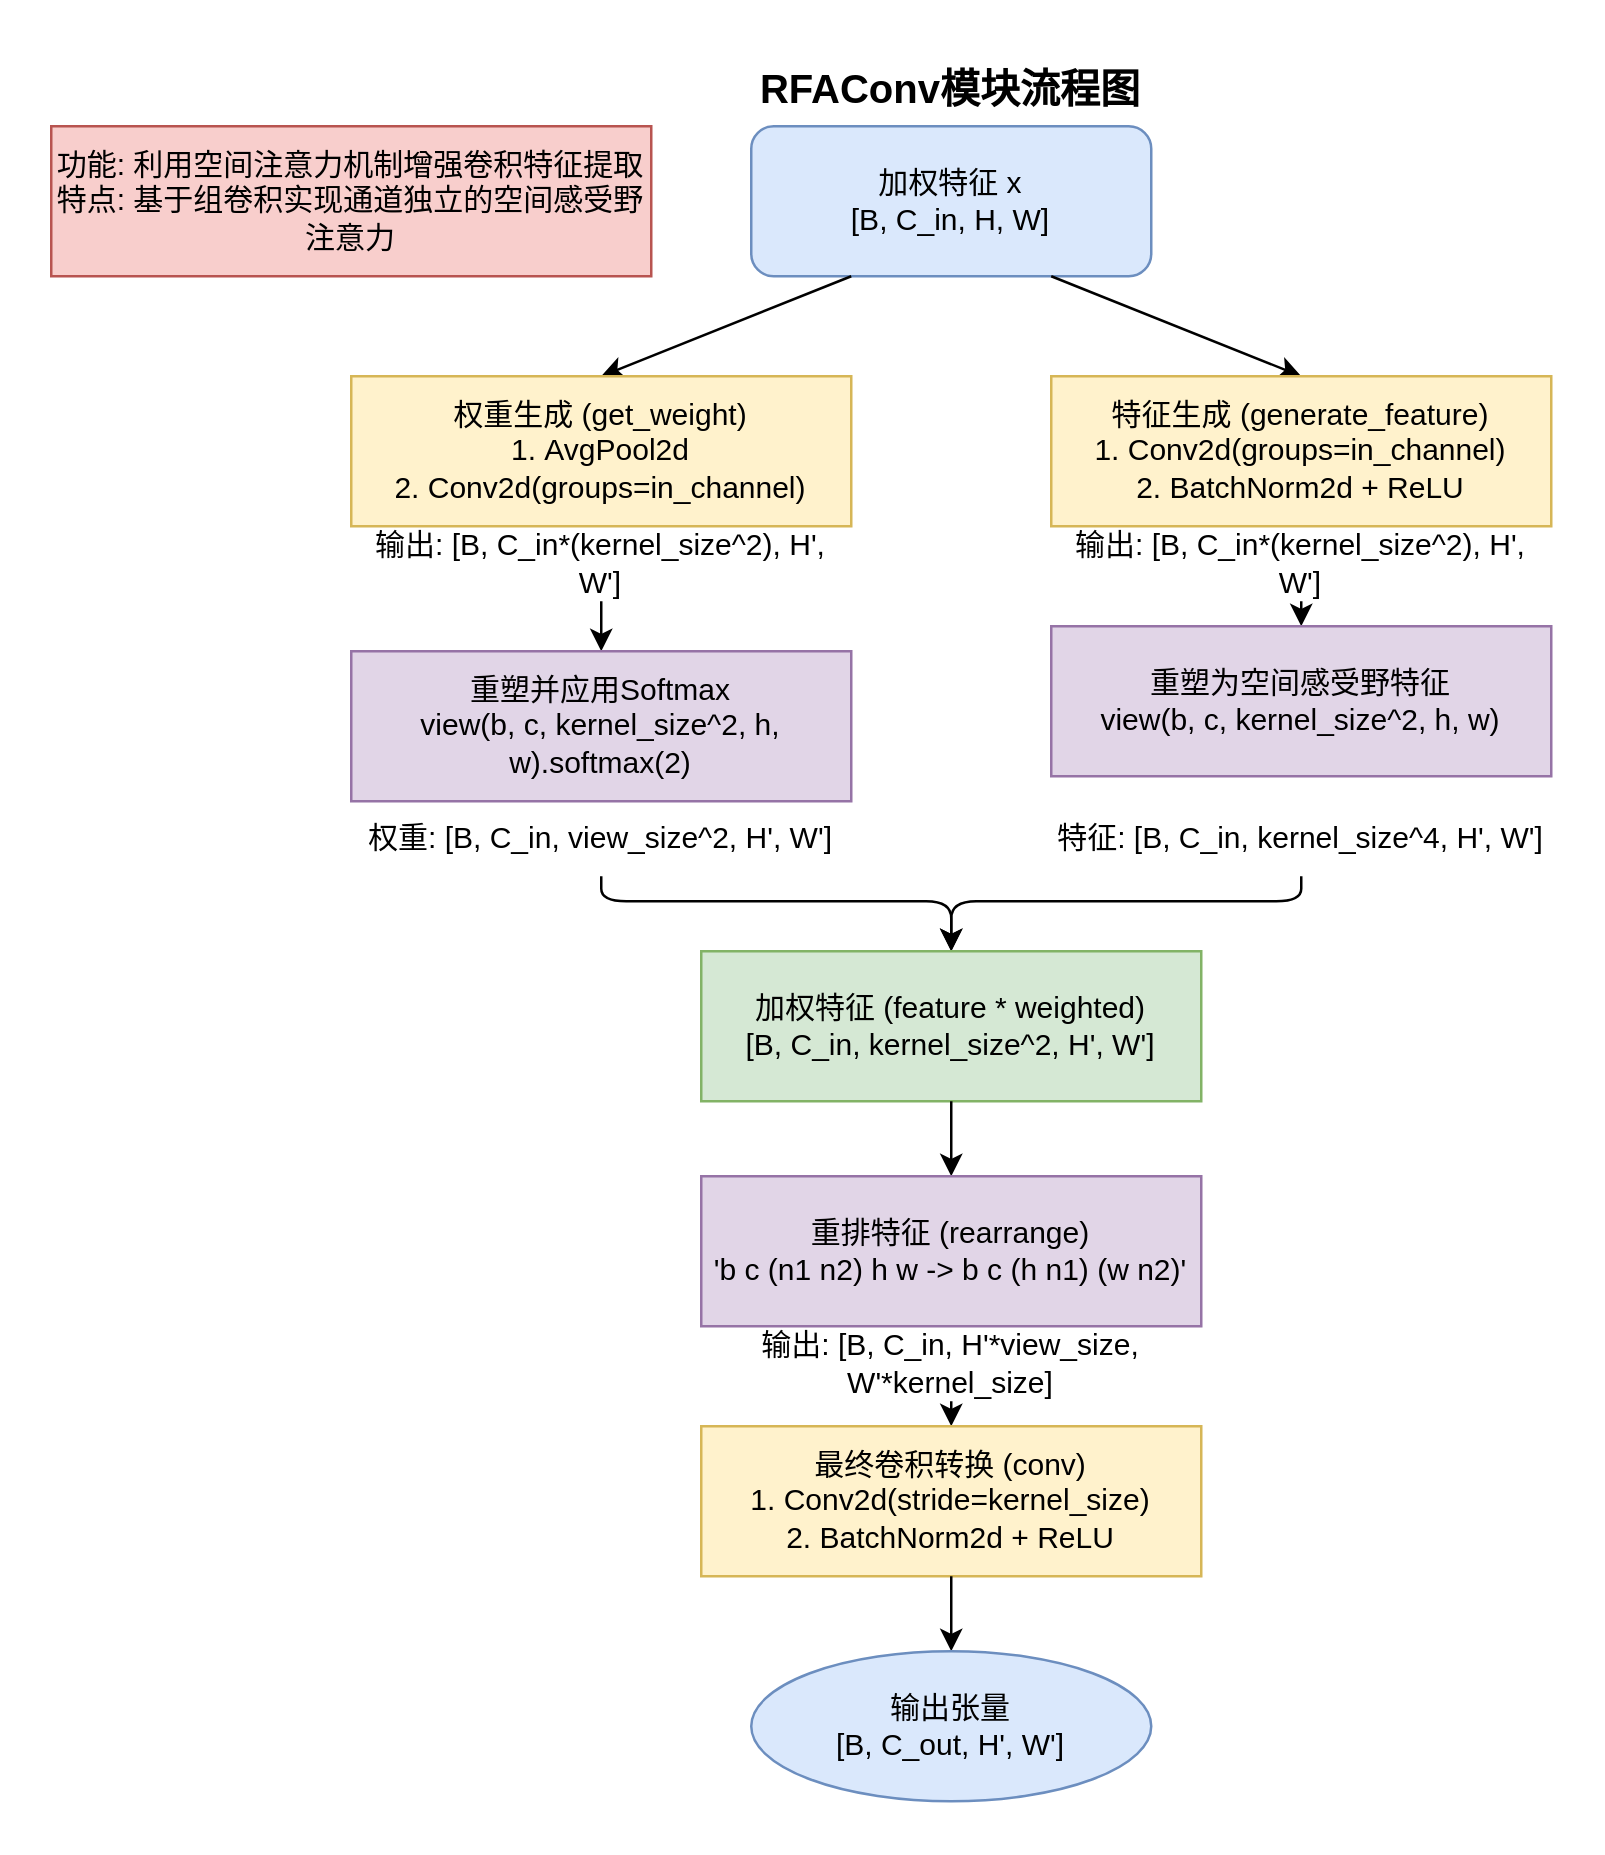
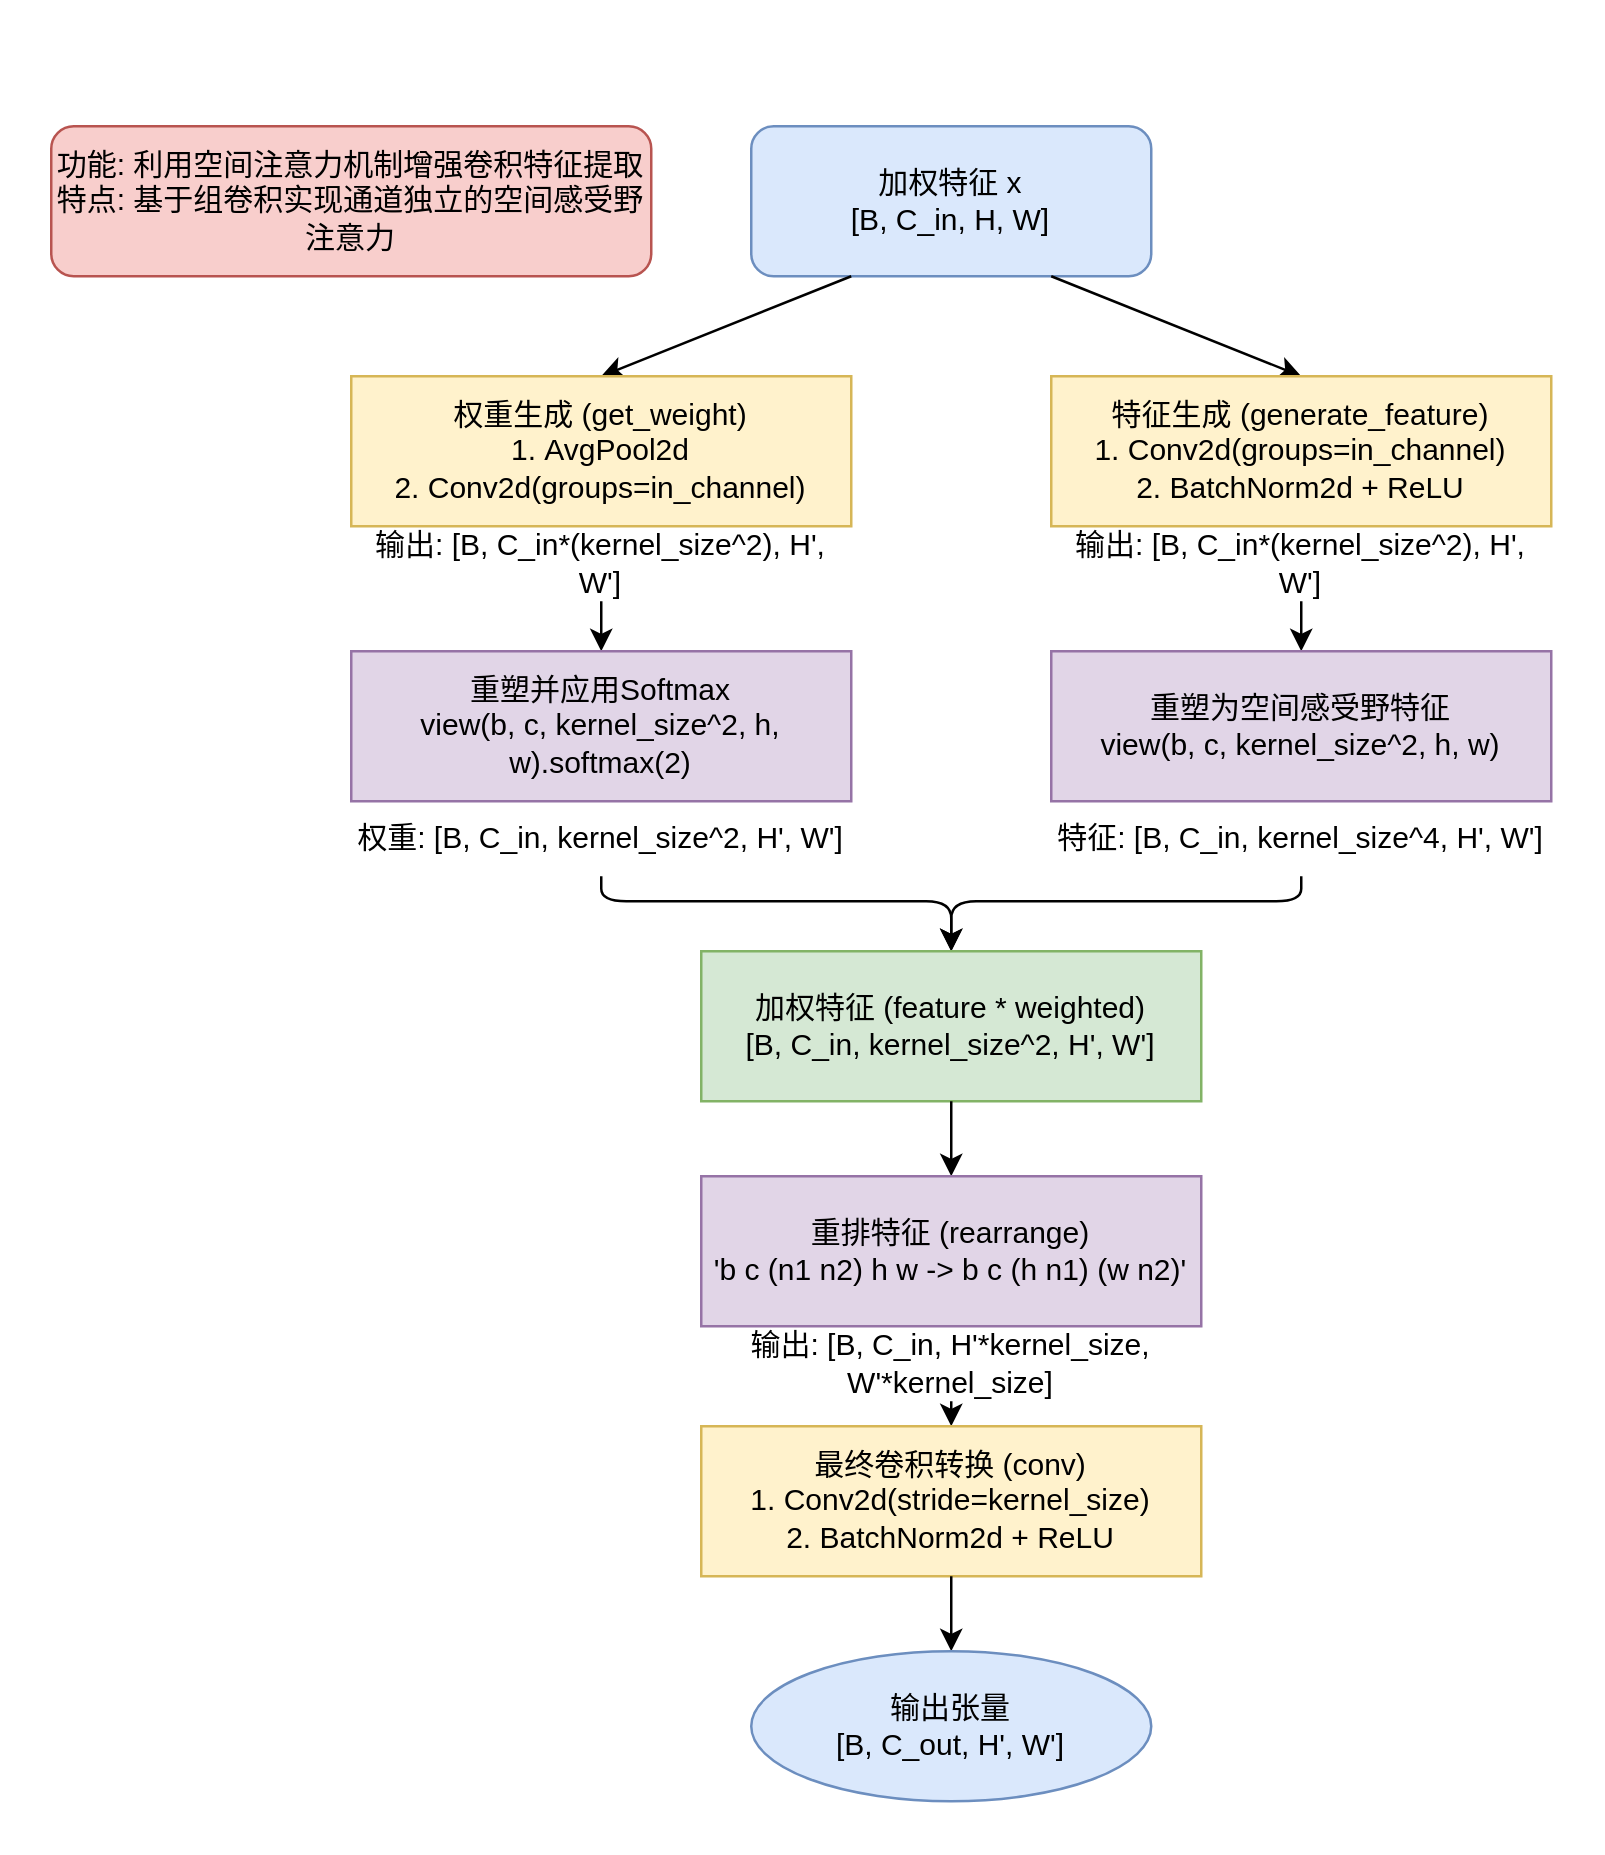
- <mxCell id="25" value="RFAConv模块流程图" style="text;html=1;strokeColor=none;fillColor=none;align=center;verticalAlign=middle;whiteSpace=wrap;rounded=0;fontSize=16;fontStyle=1" parent="1" vertex="1"><mxGeometry x="280" y="20" width="200" height="30" as="geometry" /></mxCell>
- <mxCell id="26" value="功能: 利用空间注意力机制增强卷积特征提取&#10;特点: 基于组卷积实现通道独立的空间感受野注意力" style="rounded=0;whiteSpace=wrap;html=1;fillColor=#f8cecc;strokeColor=#b85450;" parent="1" vertex="1"><mxGeometry x="20" y="50" width="240" height="60" as="geometry" /></mxCell>
+ <mxCell id="26" value="功能: 利用空间注意力机制增强卷积特征提取&#10;特点: 基于组卷积实现通道独立的空间感受野注意力" style="whiteSpace=wrap;html=1;fillColor=#f8cecc;strokeColor=#b85450;rounded=1;" parent="1" vertex="1"><mxGeometry x="20" y="50" width="240" height="60" as="geometry" /></mxCell>
- <mxCell id="13" value="重塑为空间感受野特征&#10;view(b, c, kernel_size^2, h, w)" style="rounded=0;whiteSpace=wrap;html=1;fillColor=#e1d5e7;strokeColor=#9673a6;" parent="1" vertex="1"><mxGeometry x="420" y="250" width="200" height="60" as="geometry" /></mxCell>
+ <mxCell id="13" value="重塑为空间感受野特征&#10;view(b, c, kernel_size^2, h, w)" style="rounded=0;whiteSpace=wrap;html=1;fillColor=#e1d5e7;strokeColor=#9673a6;" parent="1" vertex="1"><mxGeometry x="420" y="260" width="200" height="60" as="geometry" /></mxCell>
- <mxCell id="11" value="权重: [B, C_in, view_size^2, H', W']" style="text;html=1;strokeColor=none;fillColor=none;align=center;verticalAlign=middle;whiteSpace=wrap;rounded=0;" parent="1" vertex="1"><mxGeometry x="140" y="320" width="200" height="30" as="geometry" /></mxCell>
+ <mxCell id="11" value="权重: [B, C_in, kernel_size^2, H', W']" style="text;html=1;strokeColor=none;fillColor=none;align=center;verticalAlign=middle;whiteSpace=wrap;rounded=0;" parent="1" vertex="1"><mxGeometry x="140" y="320" width="200" height="30" as="geometry" /></mxCell>
- <mxCell id="20" value="输出: [B, C_in, H'*view_size, W'*kernel_size]" style="text;html=1;strokeColor=none;fillColor=none;align=center;verticalAlign=middle;whiteSpace=wrap;rounded=0;" parent="1" vertex="1"><mxGeometry x="280" y="530" width="200" height="30" as="geometry" /></mxCell>
+ <mxCell id="20" value="输出: [B, C_in, H'*kernel_size, W'*kernel_size]" style="text;html=1;strokeColor=none;fillColor=none;align=center;verticalAlign=middle;whiteSpace=wrap;rounded=0;" parent="1" vertex="1"><mxGeometry x="280" y="530" width="200" height="30" as="geometry" /></mxCell>
